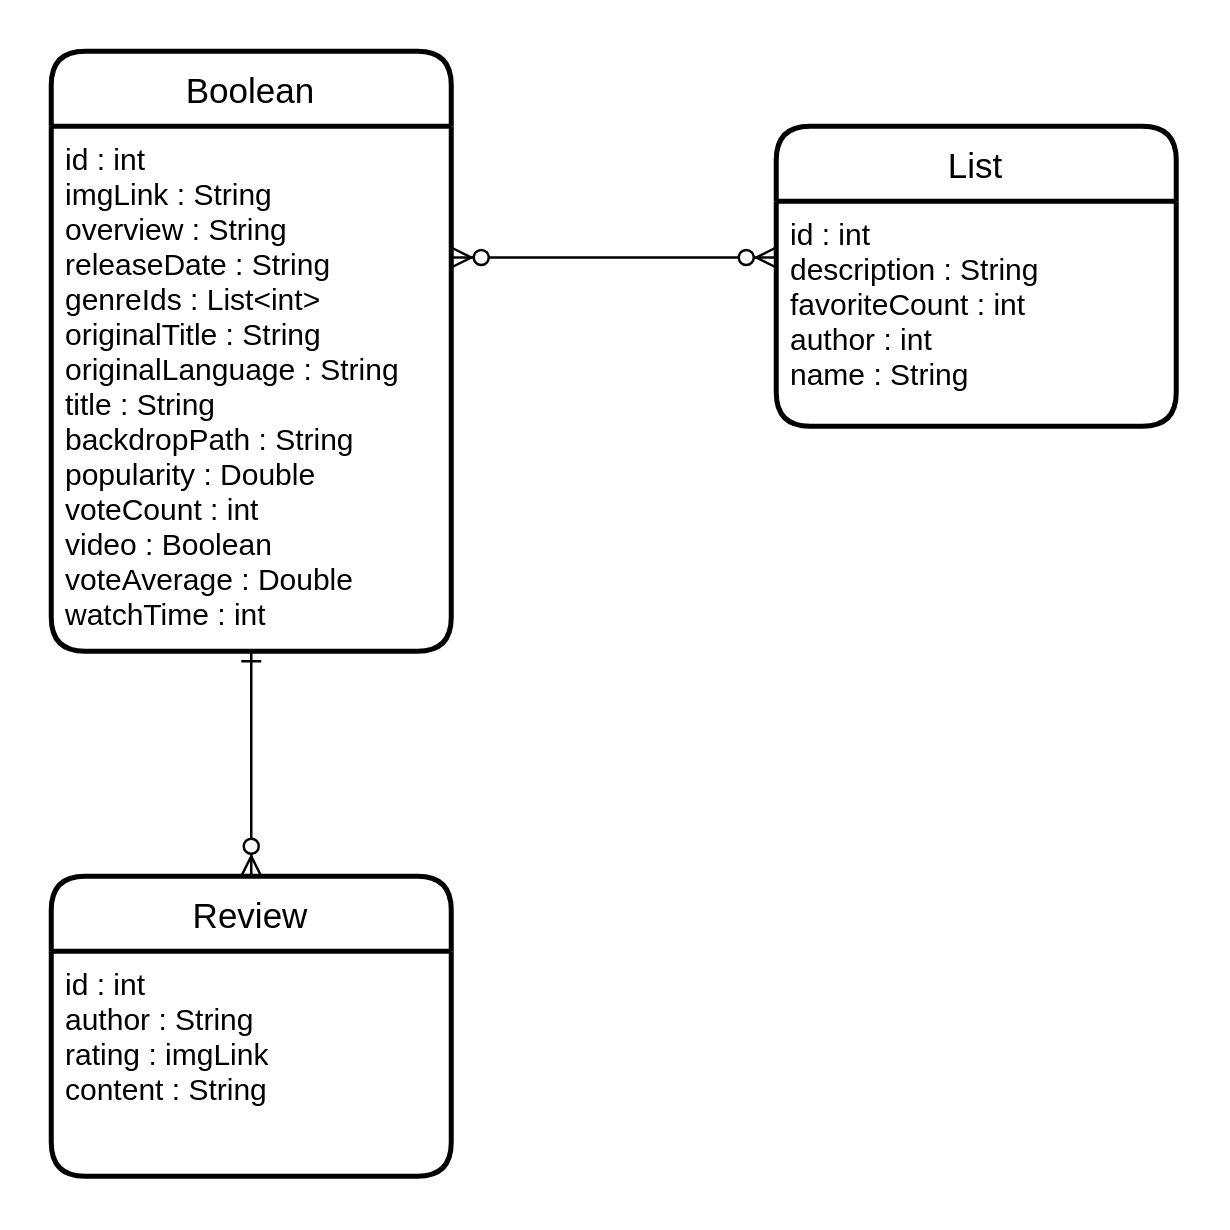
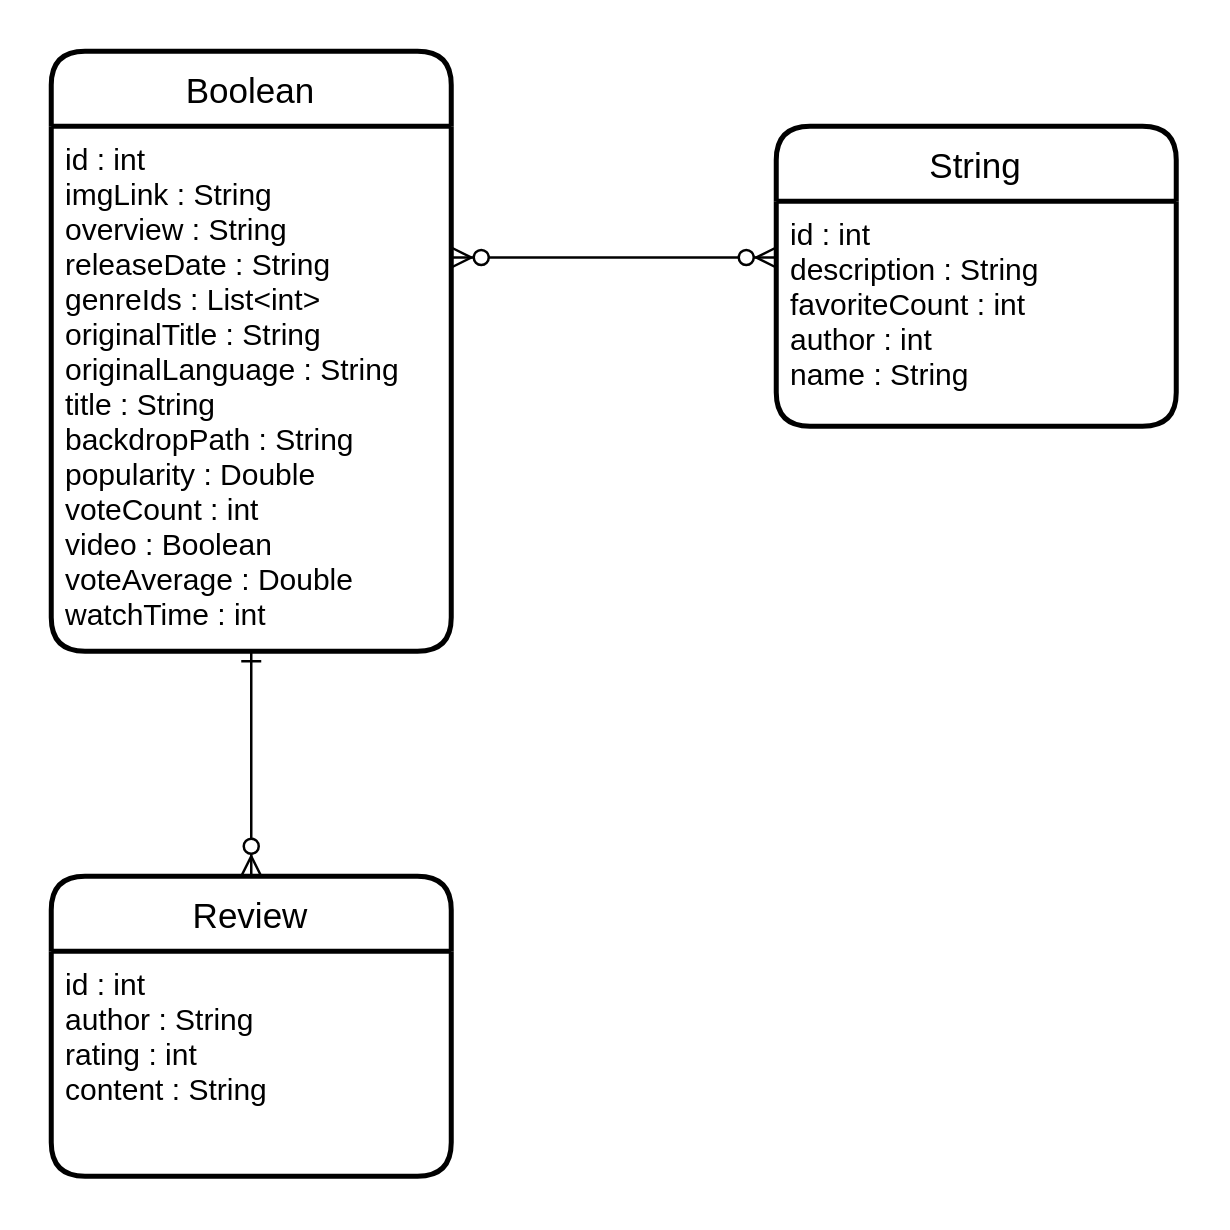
- <mxCell id="4" value="List" style="swimlane;childLayout=stackLayout;horizontal=1;startSize=30;horizontalStack=0;rounded=1;fontSize=14;fontStyle=0;strokeWidth=2;resizeParent=0;resizeLast=1;shadow=0;dashed=0;align=center;" parent="1" vertex="1"><mxGeometry x="310" y="50" width="160" height="120" as="geometry" /></mxCell>
+ <mxCell id="4" value="String" style="swimlane;childLayout=stackLayout;horizontal=1;startSize=30;horizontalStack=0;rounded=1;fontSize=14;fontStyle=0;strokeWidth=2;resizeParent=0;resizeLast=1;shadow=0;dashed=0;align=center;" parent="1" vertex="1"><mxGeometry x="310" y="50" width="160" height="120" as="geometry" /></mxCell>
- <mxCell id="8" value="id : int&#10;author : String&#10;rating : imgLink&#10;content : String" style="align=left;strokeColor=none;fillColor=none;spacingLeft=4;fontSize=12;verticalAlign=top;resizable=0;rotatable=0;part=1;fontStyle=0" parent="7" vertex="1"><mxGeometry y="30" width="160" height="90" as="geometry" /></mxCell>
+ <mxCell id="8" value="id : int&#10;author : String&#10;rating : int&#10;content : String" style="align=left;strokeColor=none;fillColor=none;spacingLeft=4;fontSize=12;verticalAlign=top;resizable=0;rotatable=0;part=1;fontStyle=0" parent="7" vertex="1"><mxGeometry y="30" width="160" height="90" as="geometry" /></mxCell>
